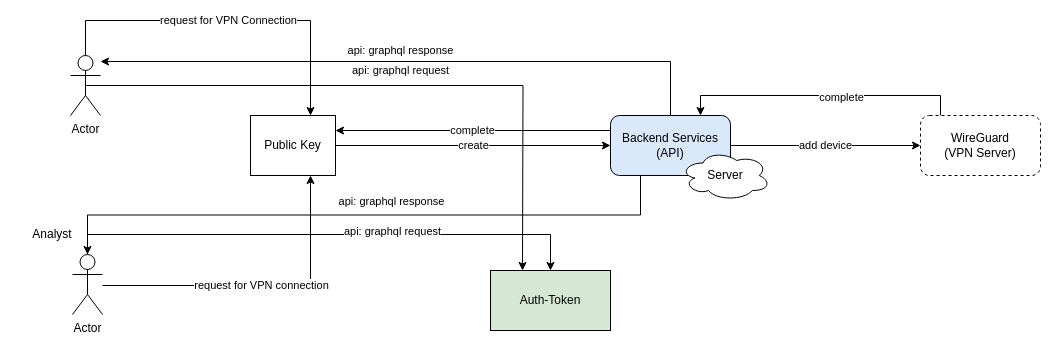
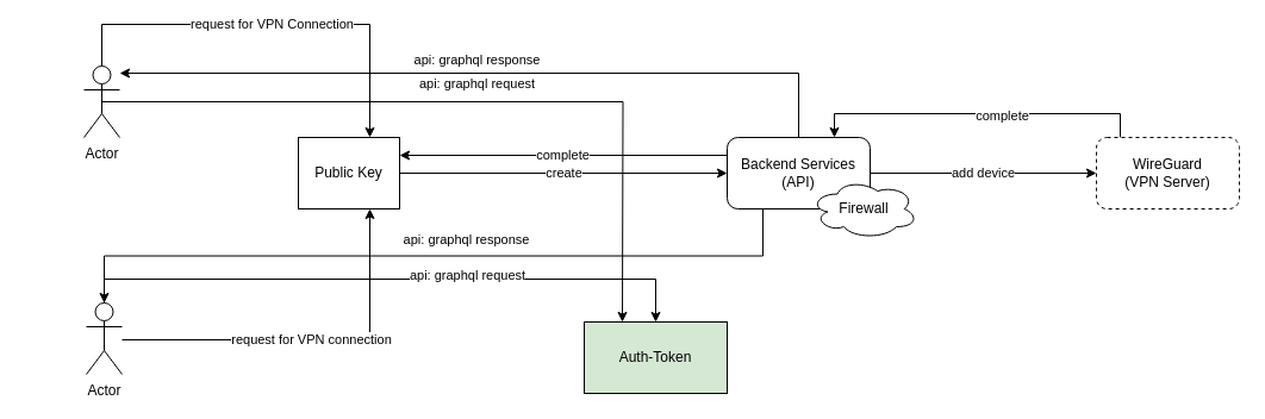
- <mxCell id="15" value="Backend Services&lt;br&gt;(API)" style="rounded=1;whiteSpace=wrap;html=1;fillColor=#dae8fc;" parent="1" vertex="1"><mxGeometry x="610" y="115" width="120" height="60" as="geometry" /></mxCell>
+ <mxCell id="15" value="Backend Services&lt;br&gt;(API)" style="rounded=1;whiteSpace=wrap;html=1;" parent="1" vertex="1"><mxGeometry x="610" y="115" width="120" height="60" as="geometry" /></mxCell>
- <mxCell id="23" value="Server" style="ellipse;shape=cloud;whiteSpace=wrap;html=1;" parent="1" vertex="1"><mxGeometry x="680" y="150" width="90" height="50" as="geometry" /></mxCell>
+ <mxCell id="23" value="Firewall" style="ellipse;shape=cloud;whiteSpace=wrap;html=1;" parent="1" vertex="1"><mxGeometry x="680" y="150" width="90" height="50" as="geometry" /></mxCell>
- <mxCell id="8" value="Analyst" style="text;html=1;strokeColor=none;fillColor=none;align=center;verticalAlign=middle;whiteSpace=wrap;rounded=0;" parent="6" vertex="1"><mxGeometry width="60" height="30" as="geometry" /></mxCell>
